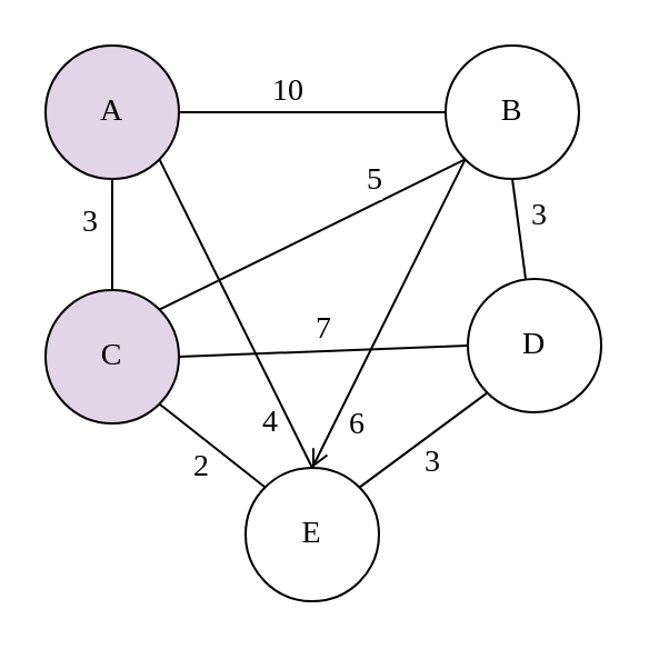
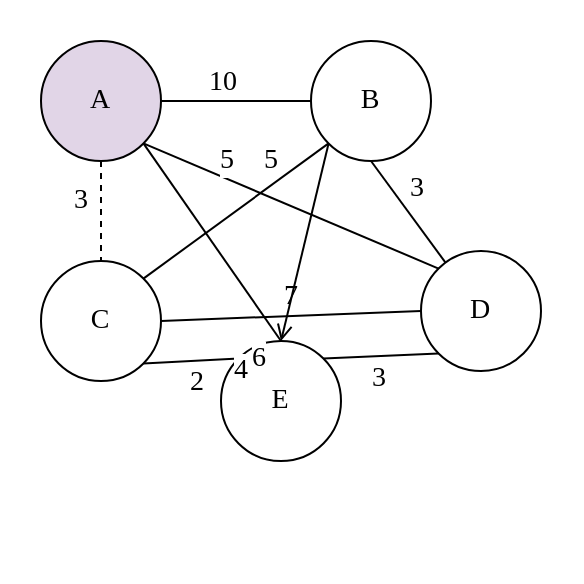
- <mxCell id="21" value="B" style="ellipse;whiteSpace=wrap;html=1;aspect=fixed;fontSize=14;fontFamily=Times New Roman;" vertex="1" parent="1"><mxGeometry x="200" y="20" width="60" height="60" as="geometry" /></mxCell>
+ <mxCell id="21" value="B" style="ellipse;whiteSpace=wrap;html=1;aspect=fixed;fontSize=14;fontFamily=Times New Roman;" vertex="1" parent="1"><mxGeometry x="155" y="20" width="60" height="60" as="geometry" /></mxCell>
+ <mxCell id="11" style="edgeStyle=none;rounded=0;orthogonalLoop=1;jettySize=auto;html=1;exitX=1;exitY=1;exitDx=0;exitDy=0;entryX=0;entryY=0;entryDx=0;entryDy=0;endArrow=none;endFill=0;fontFamily=Times New Roman;fontSize=14;" edge="1" parent="1" source="15" target="5"><mxGeometry relative="1" as="geometry" /></mxCell>
+ <mxCell id="12" value="5" style="edgeLabel;html=1;align=center;verticalAlign=middle;resizable=0;points=[];fontSize=14;fontFamily=Times New Roman;" vertex="1" connectable="0" parent="11"><mxGeometry x="-0.566" y="2" relative="1" as="geometry"><mxPoint x="8.29" y="-3.97" as="offset" /></mxGeometry></mxCell>
- <mxCell id="10" value="3" style="edgeStyle=orthogonalEdgeStyle;rounded=0;orthogonalLoop=1;jettySize=auto;html=1;exitX=0.5;exitY=1;exitDx=0;exitDy=0;endArrow=none;endFill=0;fontFamily=Times New Roman;fontSize=14;" edge="1" parent="1" source="15" target="4"><mxGeometry x="-0.2" y="-10" relative="1" as="geometry"><mxPoint as="offset" /></mxGeometry></mxCell>
+ <mxCell id="10" value="3" style="edgeStyle=orthogonalEdgeStyle;rounded=0;orthogonalLoop=1;jettySize=auto;html=1;exitX=0.5;exitY=1;exitDx=0;exitDy=0;endArrow=none;endFill=0;fontFamily=Times New Roman;fontSize=14;dashed=1;" edge="1" parent="1" source="15" target="4"><mxGeometry x="-0.2" y="-10" relative="1" as="geometry"><mxPoint as="offset" /></mxGeometry></mxCell>
- <mxCell id="4" value="C" style="ellipse;whiteSpace=wrap;html=1;aspect=fixed;fontSize=14;fontFamily=Times New Roman;fillColor=#e1d5e7;" vertex="1" parent="1"><mxGeometry x="20" y="130" width="60" height="60" as="geometry" /></mxCell>
+ <mxCell id="4" value="C" style="ellipse;whiteSpace=wrap;html=1;aspect=fixed;fontSize=14;fontFamily=Times New Roman;" vertex="1" parent="1"><mxGeometry x="20" y="130" width="60" height="60" as="geometry" /></mxCell>
- <mxCell id="7" value="E" style="ellipse;whiteSpace=wrap;html=1;aspect=fixed;fontSize=14;fontFamily=Times New Roman;" vertex="1" parent="1"><mxGeometry x="110" y="210" width="60" height="60" as="geometry" /></mxCell>
+ <mxCell id="7" value="E" style="ellipse;whiteSpace=wrap;html=1;aspect=fixed;fontSize=14;fontFamily=Times New Roman;" vertex="1" parent="1"><mxGeometry x="110" y="170" width="60" height="60" as="geometry" /></mxCell>
